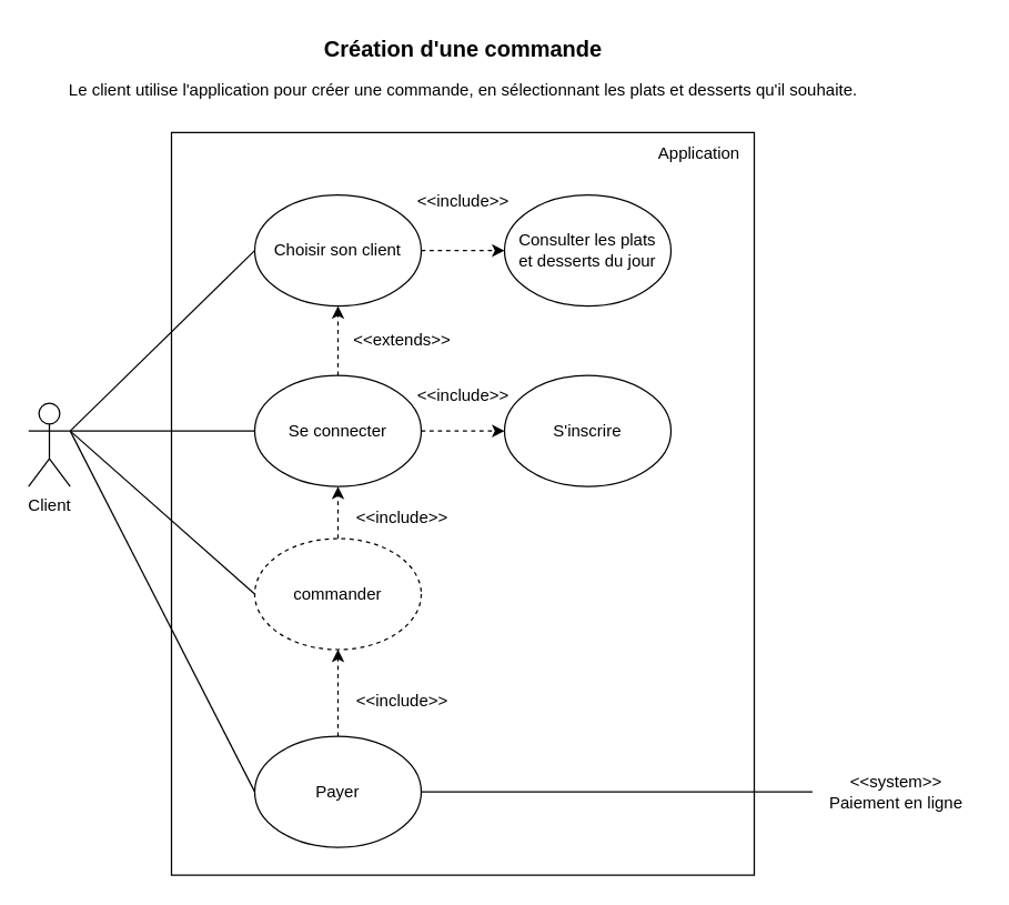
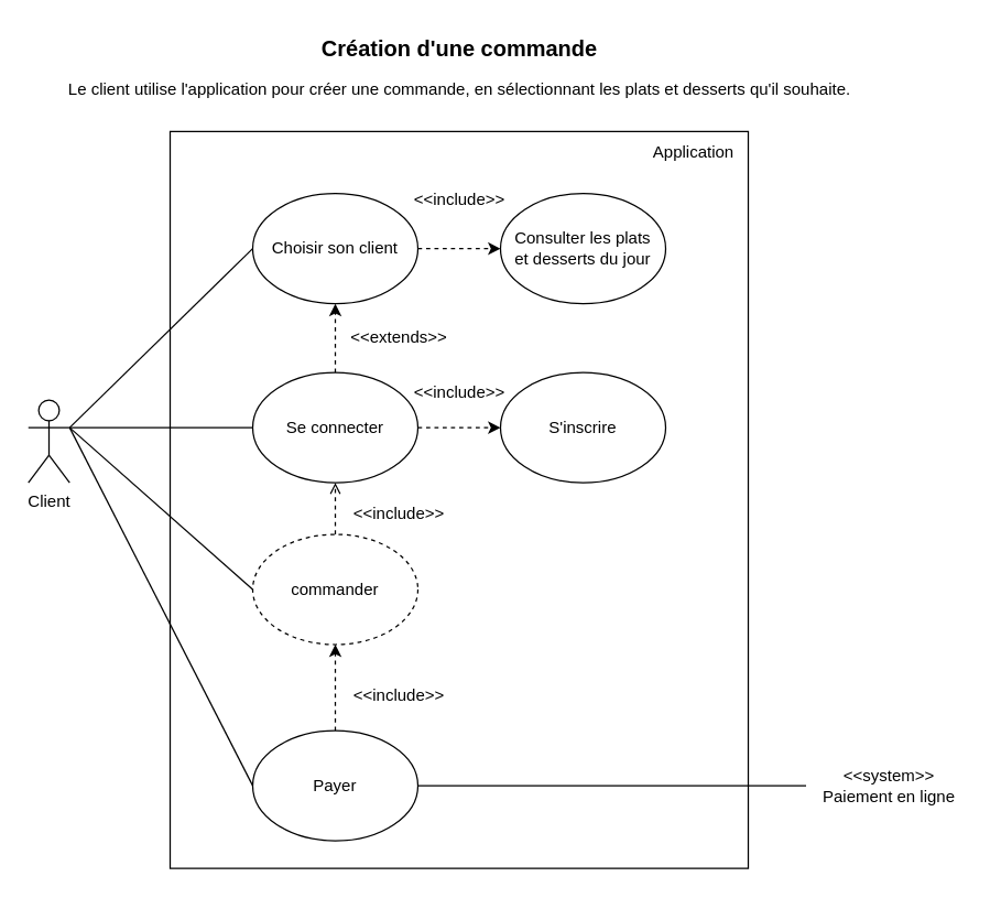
- <mxCell id="13" style="edgeStyle=orthogonalEdgeStyle;rounded=0;orthogonalLoop=1;jettySize=auto;html=1;exitX=0.5;exitY=0;exitDx=0;exitDy=0;entryX=0.5;entryY=1;entryDx=0;entryDy=0;dashed=1;" edge="1" parent="1" source="14" target="12"><mxGeometry relative="1" as="geometry" /></mxCell>
+ <mxCell id="13" style="edgeStyle=orthogonalEdgeStyle;rounded=0;orthogonalLoop=1;jettySize=auto;html=1;exitX=0.5;exitY=0;exitDx=0;exitDy=0;entryX=0.5;entryY=1;entryDx=0;entryDy=0;dashed=1;endArrow=open;" edge="1" parent="1" source="14" target="12"><mxGeometry relative="1" as="geometry" /></mxCell>
